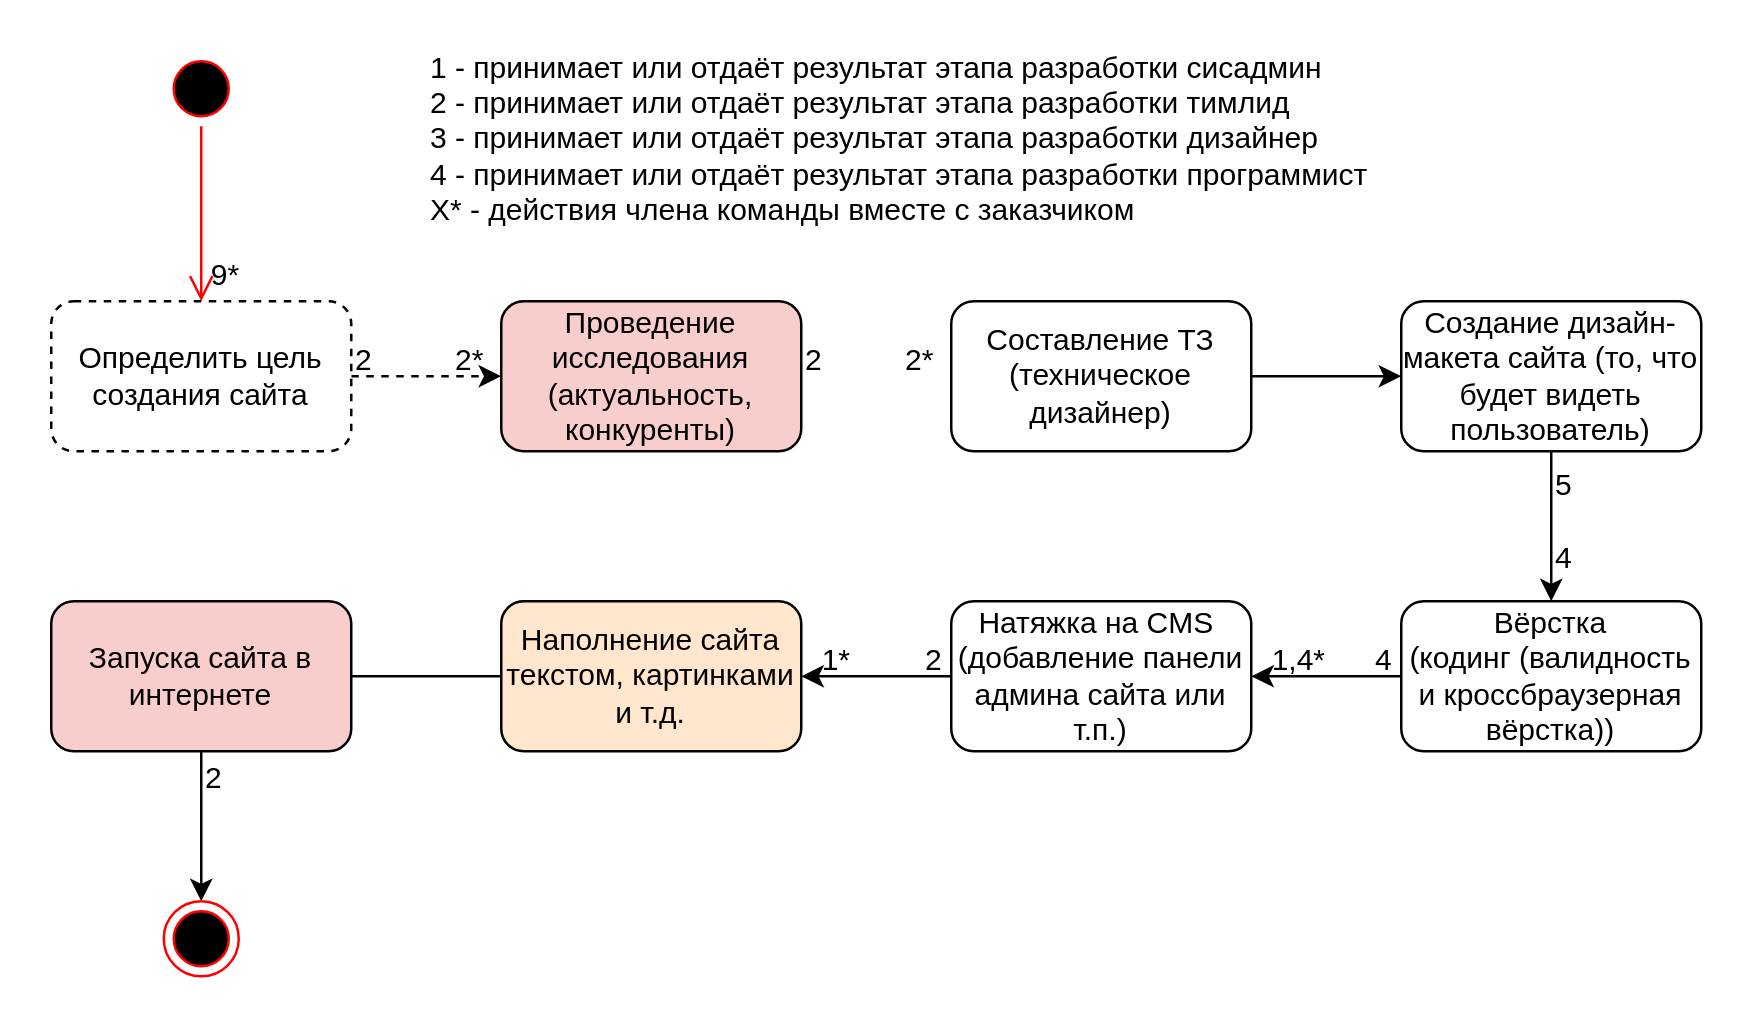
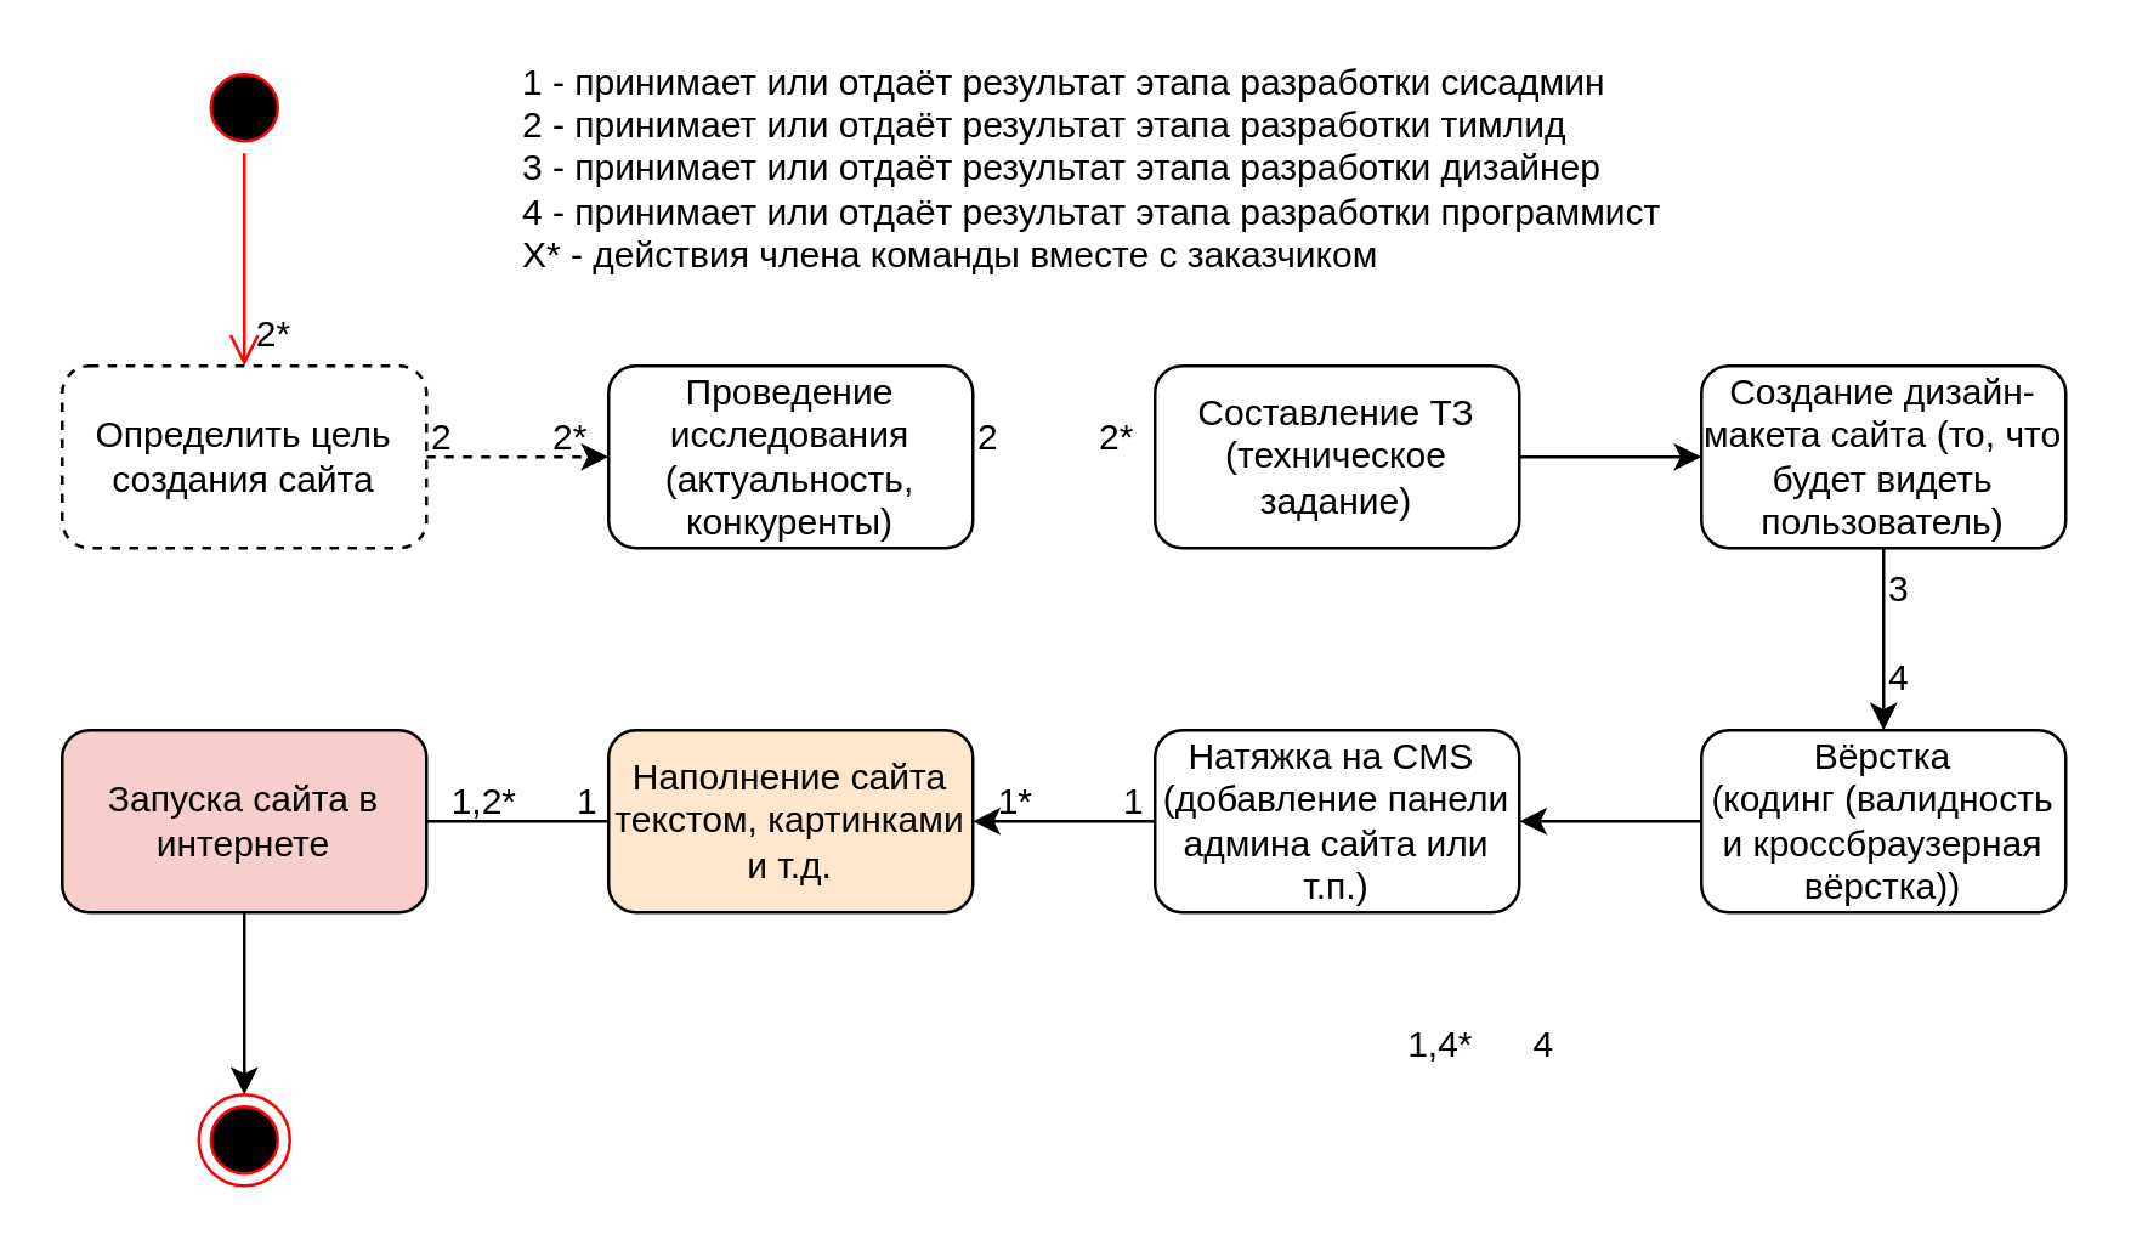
- <mxCell id="21" value="9*" style="text;html=1;strokeColor=none;fillColor=none;align=center;verticalAlign=middle;whiteSpace=wrap;rounded=0;" parent="1" vertex="1"><mxGeometry x="80" y="100" width="20" height="20" as="geometry" /></mxCell>
+ <mxCell id="21" value="2*" style="text;html=1;strokeColor=none;fillColor=none;align=center;verticalAlign=middle;whiteSpace=wrap;rounded=0;" parent="1" vertex="1"><mxGeometry x="80" y="100" width="20" height="20" as="geometry" /></mxCell>
- <mxCell id="6" value="Проведение исследования (актуальность, конкуренты)" style="rounded=1;whiteSpace=wrap;html=1;align=center;fillColor=#f8cecc;" parent="1" vertex="1"><mxGeometry x="200" y="120" width="120" height="60" as="geometry" /></mxCell>
+ <mxCell id="6" value="Проведение исследования (актуальность, конкуренты)" style="rounded=1;whiteSpace=wrap;html=1;align=center;" parent="1" vertex="1"><mxGeometry x="200" y="120" width="120" height="60" as="geometry" /></mxCell>
- <mxCell id="8" value="Составление ТЗ (техническое дизайнер)" style="rounded=1;whiteSpace=wrap;html=1;align=center;" parent="1" vertex="1"><mxGeometry x="380" y="120" width="120" height="60" as="geometry" /></mxCell>
+ <mxCell id="8" value="Составление ТЗ (техническое задание)" style="rounded=1;whiteSpace=wrap;html=1;align=center;" parent="1" vertex="1"><mxGeometry x="380" y="120" width="120" height="60" as="geometry" /></mxCell>
- <mxCell id="24" value="5&lt;br&gt;&lt;br&gt;4" style="text;html=1;strokeColor=none;fillColor=none;align=left;verticalAlign=top;whiteSpace=wrap;rounded=0;" parent="1" vertex="1"><mxGeometry x="620" y="180" width="20" height="60" as="geometry" /></mxCell>
+ <mxCell id="24" value="3&lt;br&gt;&lt;br&gt;4" style="text;html=1;strokeColor=none;fillColor=none;align=left;verticalAlign=top;whiteSpace=wrap;rounded=0;" parent="1" vertex="1"><mxGeometry x="620" y="180" width="20" height="60" as="geometry" /></mxCell>
+ <mxCell id="27" value="&amp;nbsp; 1,2*&amp;nbsp; &amp;nbsp; &amp;nbsp; 1" style="text;html=1;strokeColor=none;fillColor=none;align=left;verticalAlign=top;whiteSpace=wrap;rounded=0;" parent="1" vertex="1"><mxGeometry x="140" y="250" width="60" height="20" as="geometry" /></mxCell>
- <mxCell id="25" value="&amp;nbsp; 1,4*&amp;nbsp; &amp;nbsp; &amp;nbsp; 4" style="text;html=1;strokeColor=none;fillColor=none;align=left;verticalAlign=top;whiteSpace=wrap;rounded=0;" parent="1" vertex="1"><mxGeometry x="500" y="250" width="60" height="20" as="geometry" /></mxCell>
+ <mxCell id="25" value="&amp;nbsp; 1,4*&amp;nbsp; &amp;nbsp; &amp;nbsp; 4" style="text;html=1;strokeColor=none;fillColor=none;align=left;verticalAlign=top;whiteSpace=wrap;rounded=0;" parent="1" vertex="1"><mxGeometry x="455" y="330" width="60" height="20" as="geometry" /></mxCell>
- <mxCell id="26" value="&amp;nbsp; 1*&amp;nbsp; &amp;nbsp; &amp;nbsp; &amp;nbsp; &amp;nbsp;2" style="text;html=1;strokeColor=none;fillColor=none;align=left;verticalAlign=top;whiteSpace=wrap;rounded=0;" parent="1" vertex="1"><mxGeometry x="320" y="250" width="60" height="20" as="geometry" /></mxCell>
+ <mxCell id="26" value="&amp;nbsp; 1*&amp;nbsp; &amp;nbsp; &amp;nbsp; &amp;nbsp; &amp;nbsp;1" style="text;html=1;strokeColor=none;fillColor=none;align=left;verticalAlign=top;whiteSpace=wrap;rounded=0;" parent="1" vertex="1"><mxGeometry x="320" y="250" width="60" height="20" as="geometry" /></mxCell>
- <mxCell id="28" value="2" style="text;html=1;strokeColor=none;fillColor=none;align=left;verticalAlign=bottom;whiteSpace=wrap;rounded=0;" parent="1" vertex="1"><mxGeometry x="80" y="300" width="20" height="20" as="geometry" /></mxCell>
